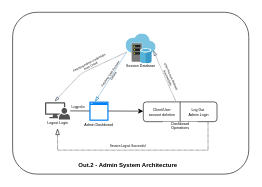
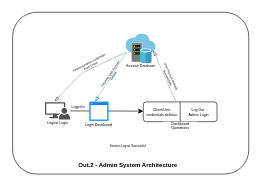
- <mxCell id="9" value="&lt;p style=&quot;line-height: 50%;&quot;&gt;&lt;font color=&quot;#000000&quot;&gt;&lt;span style=&quot;font-size: 6px; background-color: rgb(255, 255, 255);&quot;&gt;Client/User&lt;br&gt;account deletion&lt;br&gt;&lt;/span&gt;&lt;/font&gt;&lt;/p&gt;" style="text;html=1;align=center;verticalAlign=middle;resizable=0;points=[];autosize=1;strokeColor=none;fillColor=none;" vertex="1" parent="1"><mxGeometry x="238" y="159" width="62" height="52" as="geometry" /></mxCell>
+ <mxCell id="9" value="&lt;p style=&quot;line-height: 50%;&quot;&gt;&lt;font color=&quot;#000000&quot;&gt;&lt;span style=&quot;font-size: 6px; background-color: rgb(255, 255, 255);&quot;&gt;Client/User&lt;br&gt;credentials deletion&lt;br&gt;&lt;/span&gt;&lt;/font&gt;&lt;/p&gt;" style="text;html=1;align=center;verticalAlign=middle;resizable=0;points=[];autosize=1;strokeColor=none;fillColor=none;" vertex="1" parent="1"><mxGeometry x="238" y="159" width="62" height="52" as="geometry" /></mxCell>
- <mxCell id="12" value="Admin Dashboard" style="text;html=1;strokeColor=none;fillColor=none;align=center;verticalAlign=middle;whiteSpace=wrap;rounded=0;labelBackgroundColor=#FFFFFF;fontSize=6;fontColor=#000000;" vertex="1" parent="1"><mxGeometry x="134" y="193" width="60" height="30" as="geometry" /></mxCell>
+ <mxCell id="12" value="Login Dashboard" style="text;html=1;strokeColor=none;fillColor=none;align=center;verticalAlign=middle;whiteSpace=wrap;rounded=0;labelBackgroundColor=#FFFFFF;fontSize=6;fontColor=#000000;" vertex="1" parent="1"><mxGeometry x="134" y="193" width="60" height="30" as="geometry" /></mxCell>
- <mxCell id="19" value="" style="edgeStyle=segmentEdgeStyle;endArrow=blockThin;html=1;curved=0;rounded=0;endSize=8;startSize=8;dashed=1;dashPattern=1 1;strokeColor=#000000;fontSize=5;fontColor=#000000;exitX=0.776;exitY=0.827;exitDx=0;exitDy=0;exitPerimeter=0;endFill=0;" edge="1" parent="1" source="10" target="11"><mxGeometry width="50" height="50" relative="1" as="geometry"><mxPoint x="341" y="235" as="sourcePoint" /><mxPoint x="206" y="230" as="targetPoint" /><Array as="points"><mxPoint x="346" y="250" /><mxPoint x="95" y="250" /></Array></mxGeometry></mxCell>
